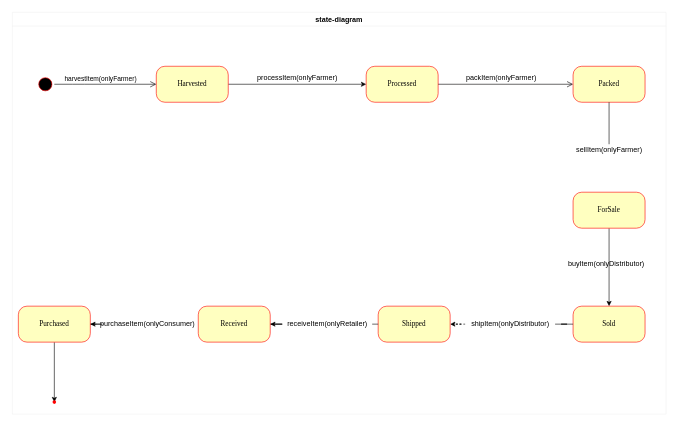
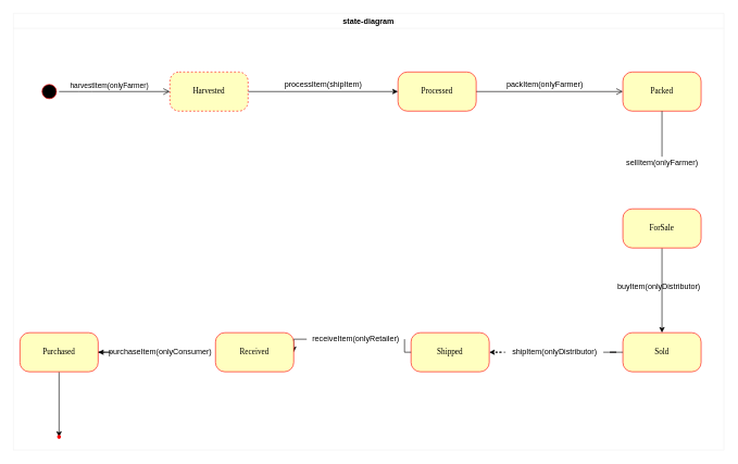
- <mxCell id="21" value="processItem(onlyFarmer)" style="text;html=1;align=center;verticalAlign=middle;resizable=0;points=[];autosize=1;strokeColor=none;fillColor=none;" vertex="1" parent="1"><mxGeometry x="420" y="120" width="150" height="20" as="geometry" /></mxCell>
+ <mxCell id="21" value="processItem(shipItem)" style="text;html=1;align=center;verticalAlign=middle;resizable=0;points=[];autosize=1;strokeColor=none;fillColor=none;" vertex="1" parent="1"><mxGeometry x="420" y="120" width="150" height="20" as="geometry" /></mxCell>
- <mxCell id="4" value="Harvested" style="rounded=1;whiteSpace=wrap;html=1;arcSize=24;fillColor=#ffffc0;strokeColor=#ff0000;shadow=0;comic=0;labelBackgroundColor=none;fontFamily=Verdana;fontSize=12;fontColor=#000000;align=center;" parent="1" vertex="1"><mxGeometry x="260" y="110" width="120" height="60" as="geometry" /></mxCell>
+ <mxCell id="4" value="Harvested" style="rounded=1;whiteSpace=wrap;html=1;arcSize=24;fillColor=#ffffc0;strokeColor=#ff0000;shadow=0;comic=0;labelBackgroundColor=none;fontFamily=Verdana;fontSize=12;fontColor=#000000;align=center;dashed=1;" parent="1" vertex="1"><mxGeometry x="260" y="110" width="120" height="60" as="geometry" /></mxCell>
- <mxCell id="29" value="receiveItem(onlyRetailer)" style="text;html=1;align=center;verticalAlign=middle;resizable=0;points=[];autosize=1;strokeColor=none;fillColor=none;" vertex="1" parent="1"><mxGeometry x="470" y="530" width="150" height="20" as="geometry" /></mxCell>
+ <mxCell id="29" value="receiveItem(onlyRetailer)" style="text;html=1;align=center;verticalAlign=middle;resizable=0;points=[];autosize=1;strokeColor=none;fillColor=none;" vertex="1" parent="1"><mxGeometry x="470" y="510" width="150" height="20" as="geometry" /></mxCell>
